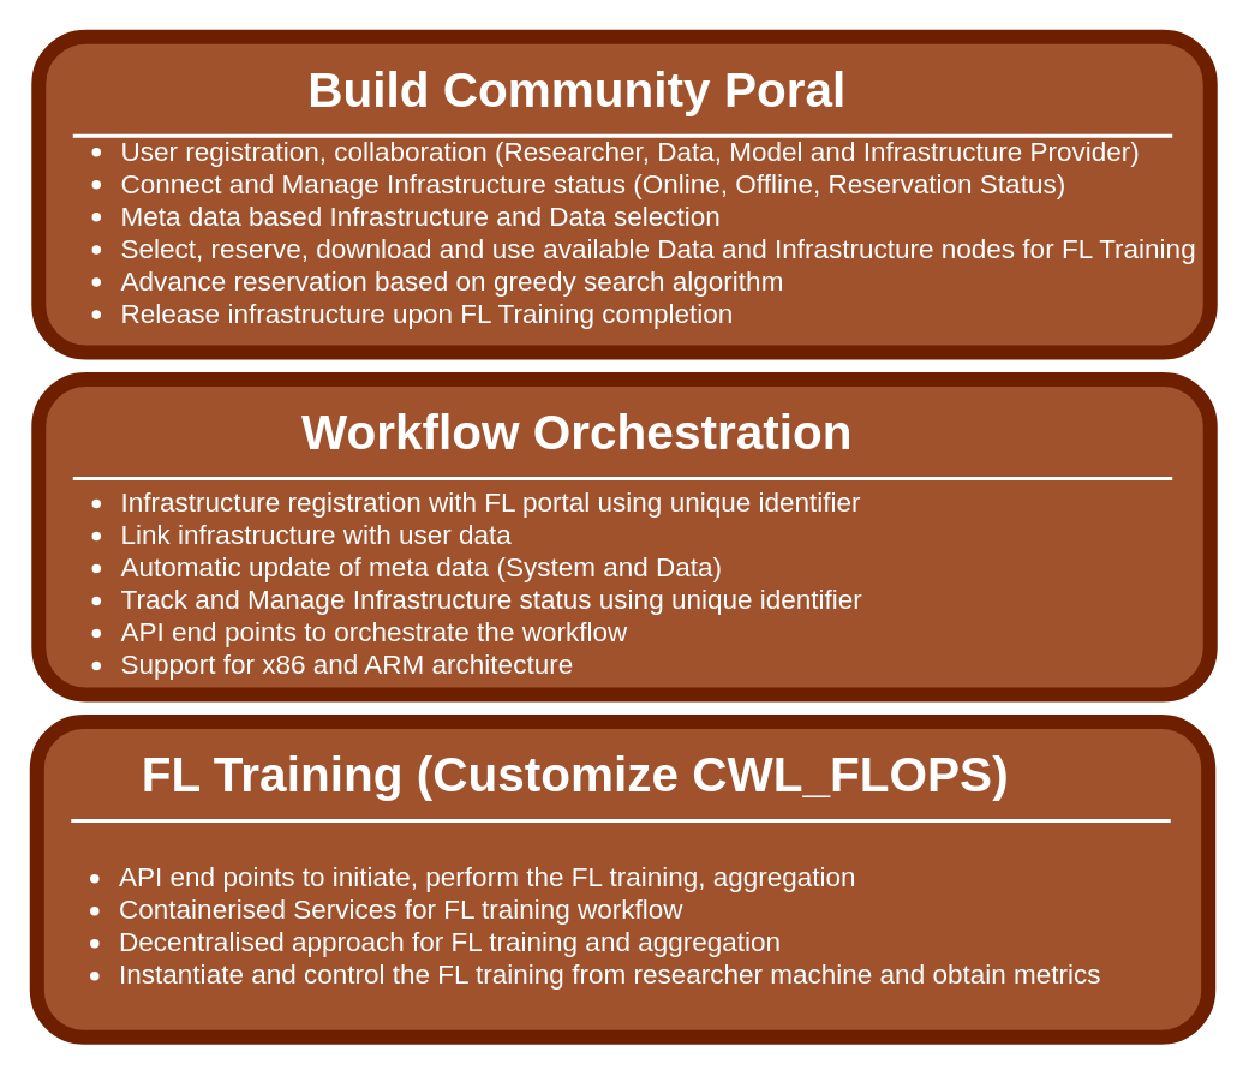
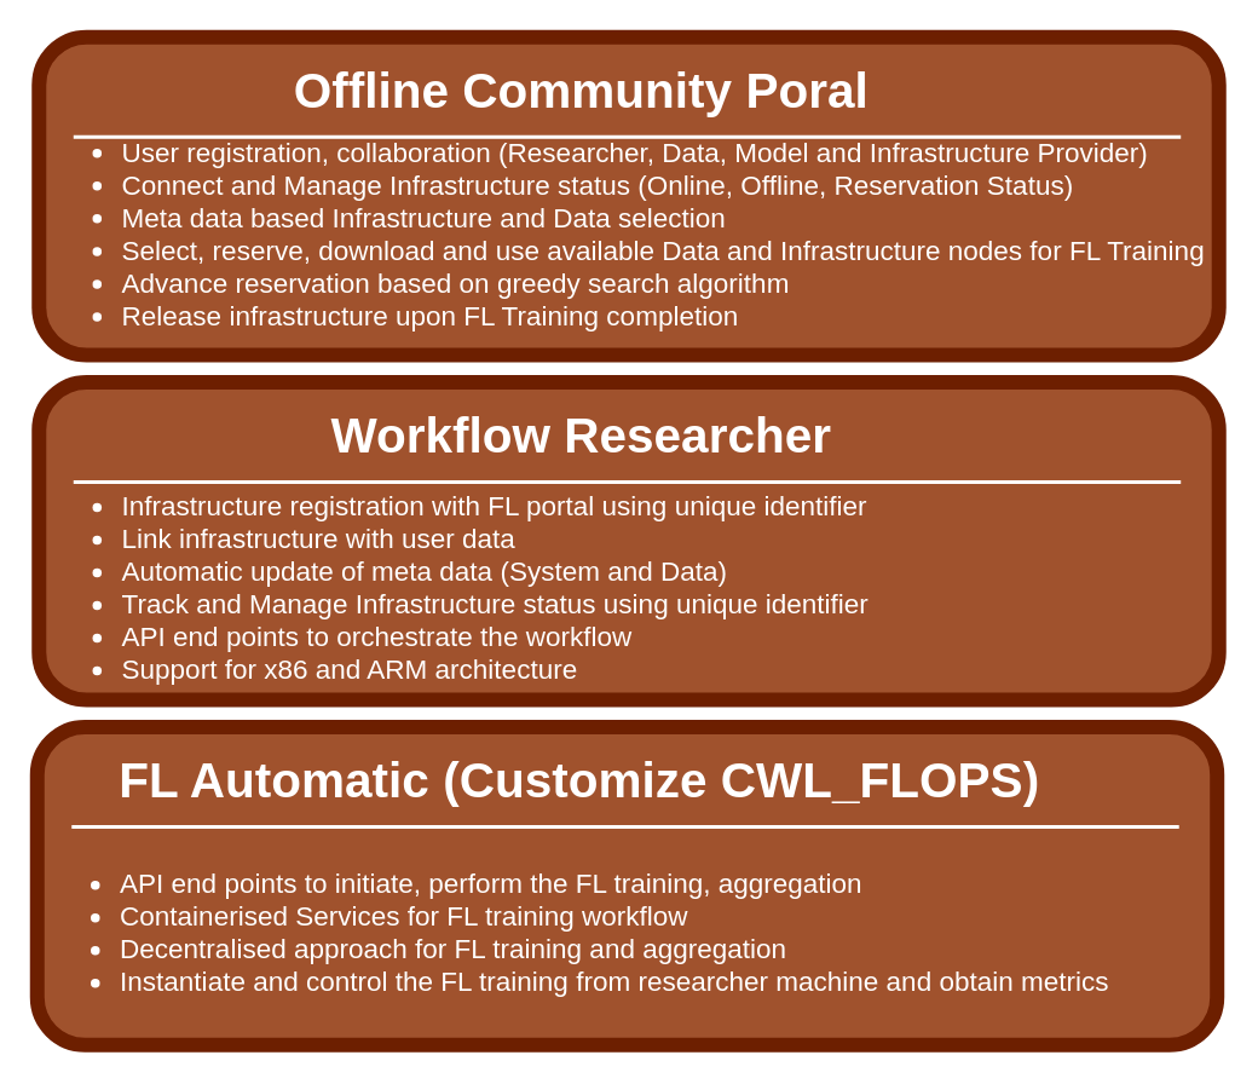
- <mxCell id="6" value="Build Community Poral" style="text;html=1;strokeColor=none;fillColor=none;align=center;verticalAlign=middle;whiteSpace=wrap;rounded=0;shadow=0;fontSize=27;fontColor=#FFFFFF;fontStyle=1" parent="1" vertex="1"><mxGeometry x="25" y="25" width="590" height="50" as="geometry" /></mxCell>
+ <mxCell id="6" value="Offline Community Poral" style="text;html=1;strokeColor=none;fillColor=none;align=center;verticalAlign=middle;whiteSpace=wrap;rounded=0;shadow=0;fontSize=27;fontColor=#FFFFFF;fontStyle=1" parent="1" vertex="1"><mxGeometry x="25" y="25" width="590" height="50" as="geometry" /></mxCell>
- <mxCell id="12" value="Workflow Orchestration" style="text;html=1;strokeColor=none;fillColor=none;align=center;verticalAlign=middle;whiteSpace=wrap;rounded=0;shadow=0;fontSize=27;fontColor=#FFFFFF;fontStyle=1" parent="1" vertex="1"><mxGeometry x="25" y="215" width="590" height="50" as="geometry" /></mxCell>
+ <mxCell id="12" value="Workflow Researcher" style="text;html=1;strokeColor=none;fillColor=none;align=center;verticalAlign=middle;whiteSpace=wrap;rounded=0;shadow=0;fontSize=27;fontColor=#FFFFFF;fontStyle=1" parent="1" vertex="1"><mxGeometry x="25" y="215" width="590" height="50" as="geometry" /></mxCell>
- <mxCell id="19" value="FL Training (Customize CWL_FLOPS)" style="text;html=1;strokeColor=none;fillColor=none;align=center;verticalAlign=middle;whiteSpace=wrap;rounded=0;shadow=0;fontSize=27;fontColor=#FFFFFF;fontStyle=1" parent="1" vertex="1"><mxGeometry x="24" y="405" width="590" height="50" as="geometry" /></mxCell>
+ <mxCell id="19" value="FL Automatic (Customize CWL_FLOPS)" style="text;html=1;strokeColor=none;fillColor=none;align=center;verticalAlign=middle;whiteSpace=wrap;rounded=0;shadow=0;fontSize=27;fontColor=#FFFFFF;fontStyle=1" parent="1" vertex="1"><mxGeometry x="24" y="405" width="590" height="50" as="geometry" /></mxCell>
